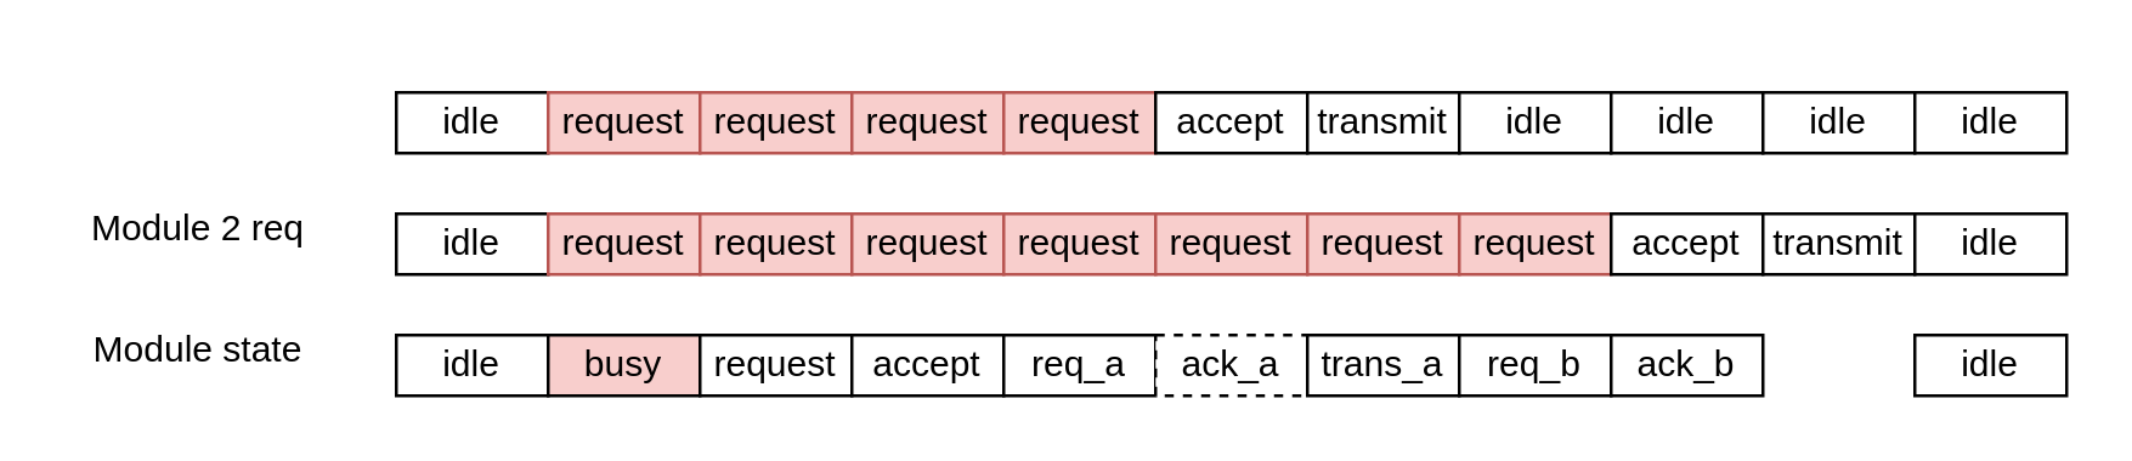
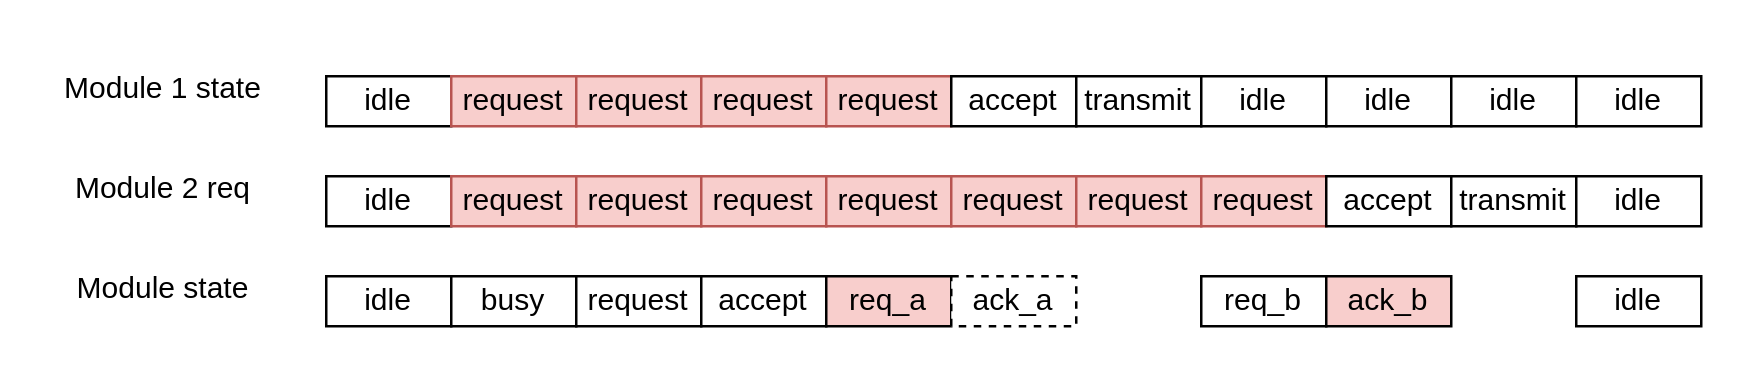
+ <mxCell id="4" value="Module 1 state" style="text;html=1;align=center;verticalAlign=middle;whiteSpace=wrap;rounded=0;" vertex="1" parent="1"><mxGeometry x="20" y="20" width="90" height="30" as="geometry" /></mxCell>
- <mxCell id="10" value="busy" style="rounded=0;whiteSpace=wrap;html=1;fillColor=#f8cecc;" vertex="1" parent="1"><mxGeometry x="180" y="110" width="50" height="20" as="geometry" /></mxCell>
+ <mxCell id="10" value="busy" style="rounded=0;whiteSpace=wrap;html=1;" vertex="1" parent="1"><mxGeometry x="180" y="110" width="50" height="20" as="geometry" /></mxCell>
- <mxCell id="17" value="req_a" style="rounded=0;whiteSpace=wrap;html=1;" vertex="1" parent="1"><mxGeometry x="330" y="110" width="50" height="20" as="geometry" /></mxCell>
+ <mxCell id="17" value="req_a" style="rounded=0;whiteSpace=wrap;html=1;fillColor=#f8cecc;" vertex="1" parent="1"><mxGeometry x="330" y="110" width="50" height="20" as="geometry" /></mxCell>
- <mxCell id="23" value="trans_a" style="rounded=0;whiteSpace=wrap;html=1;" vertex="1" parent="1"><mxGeometry x="430" y="110" width="50" height="20" as="geometry" /></mxCell>
- <mxCell id="29" value="ack_b" style="rounded=0;whiteSpace=wrap;html=1;" vertex="1" parent="1"><mxGeometry x="530" y="110" width="50" height="20" as="geometry" /></mxCell>
+ <mxCell id="29" value="ack_b" style="rounded=0;whiteSpace=wrap;html=1;fillColor=#f8cecc;" vertex="1" parent="1"><mxGeometry x="530" y="110" width="50" height="20" as="geometry" /></mxCell>
